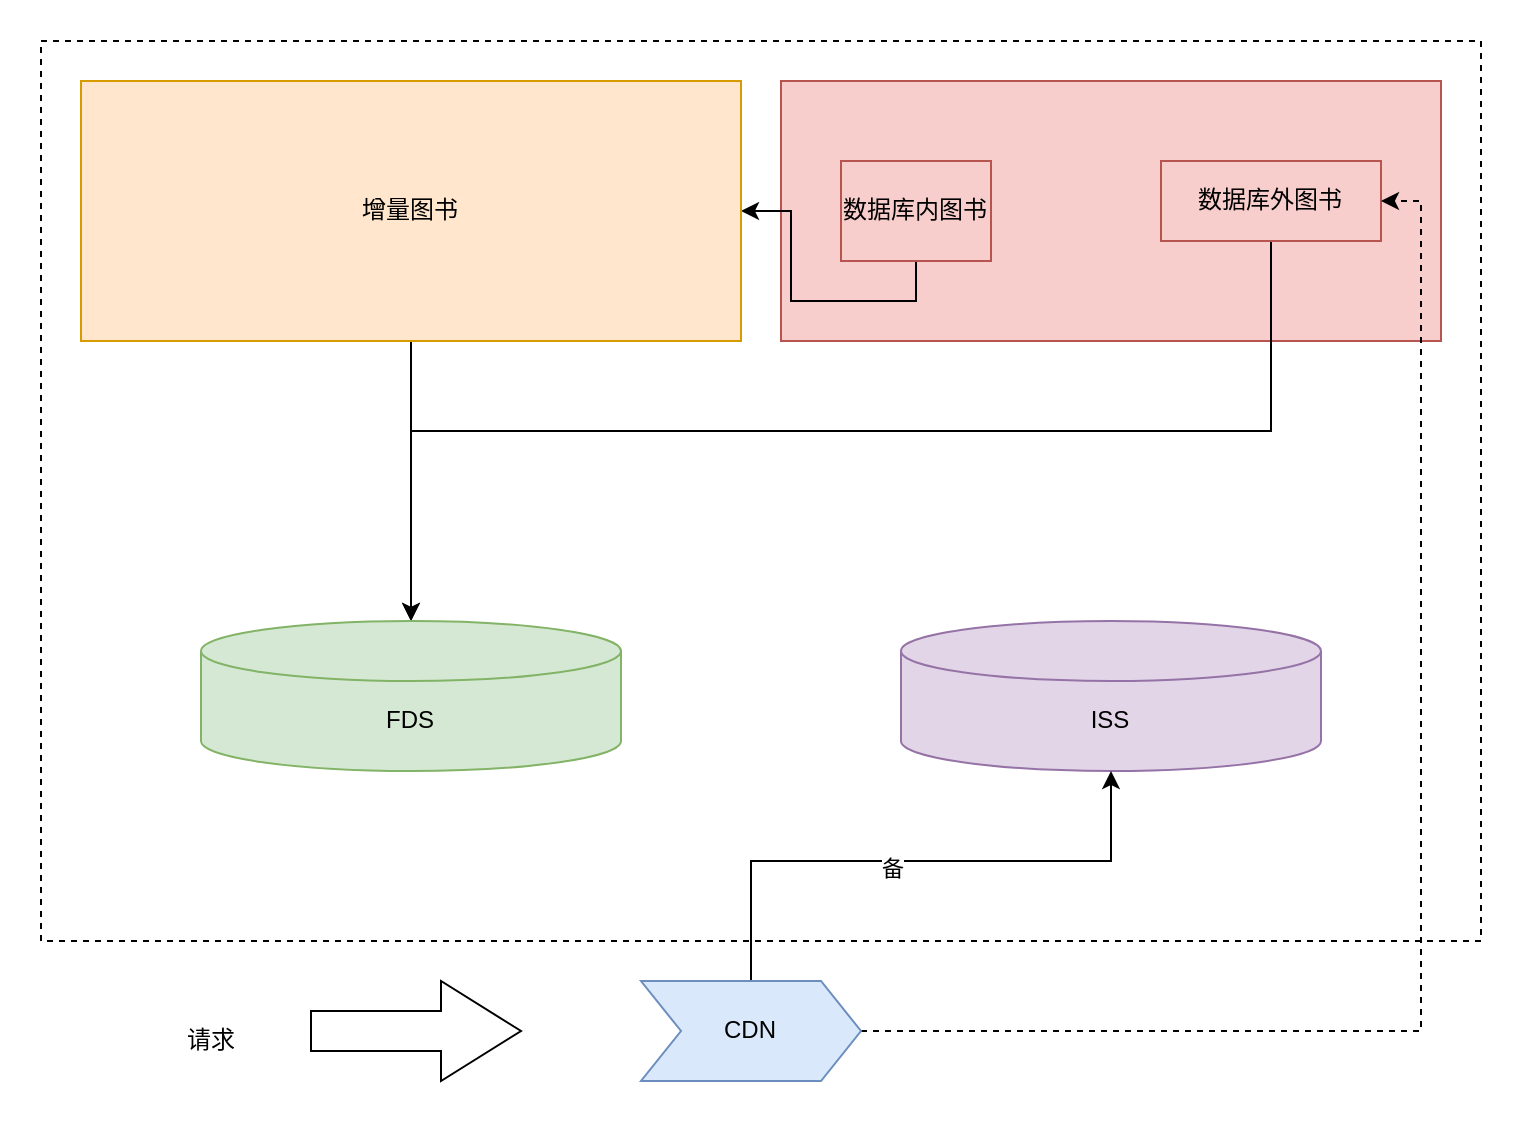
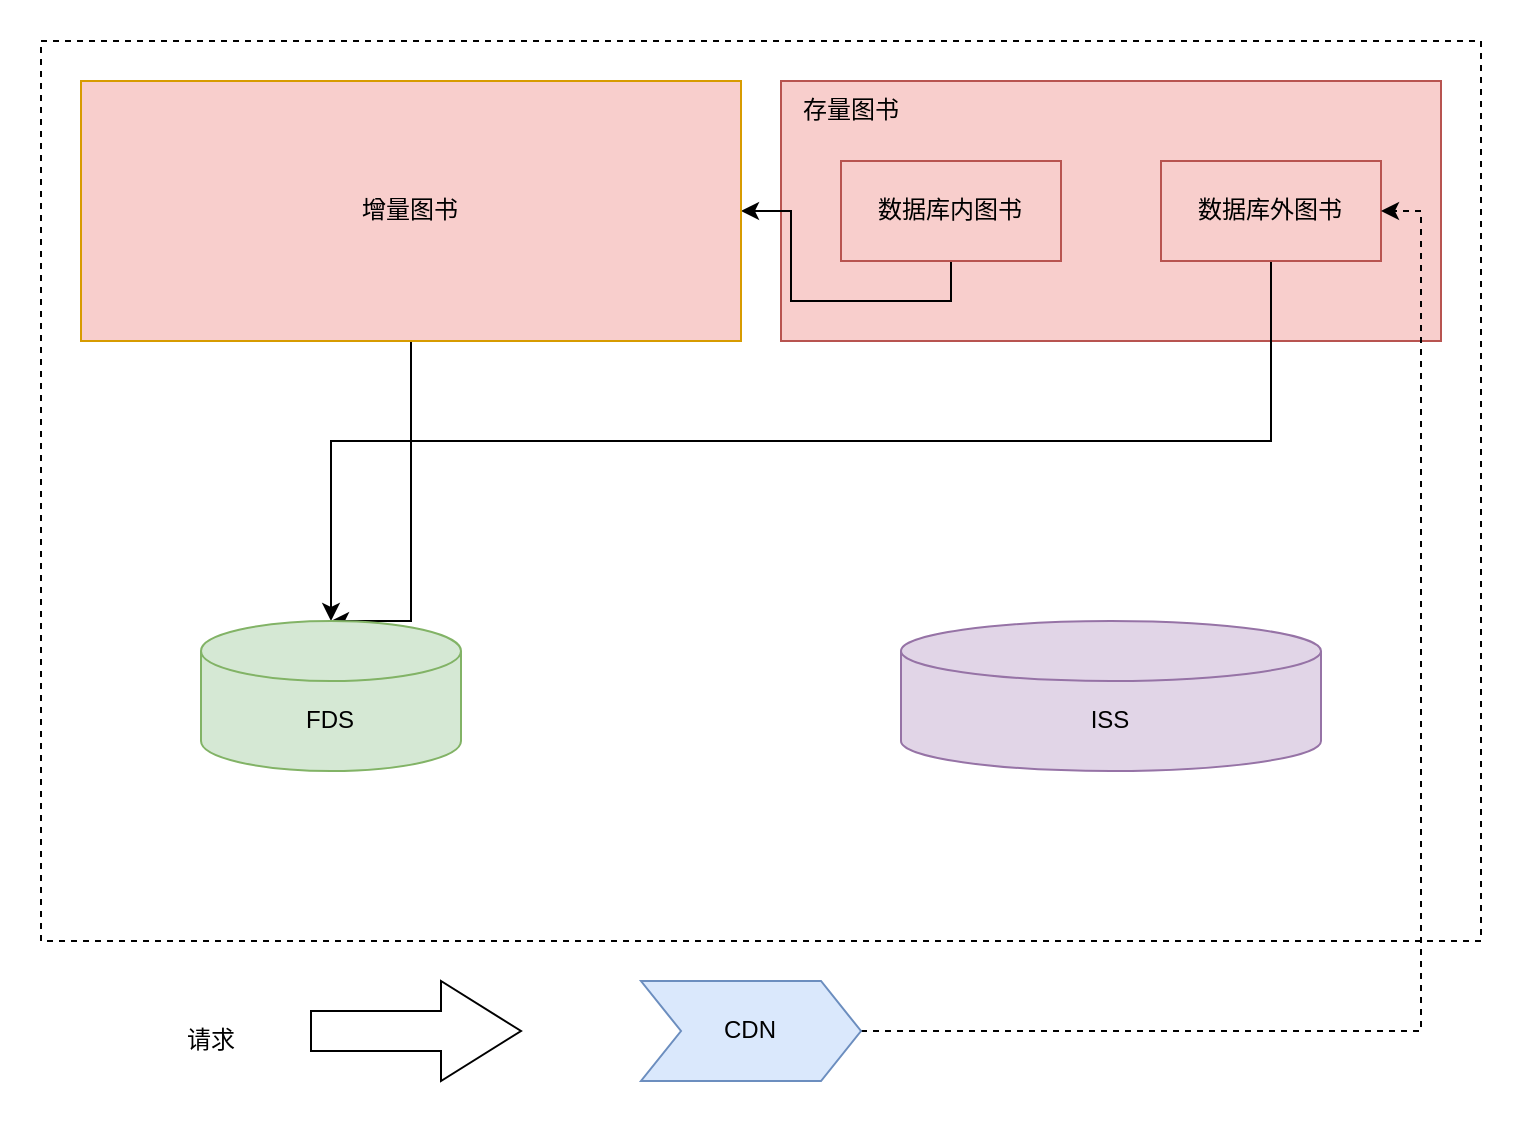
+ <mxCell id="16" value="存量图书" style="text;html=1;align=center;verticalAlign=middle;resizable=0;points=[];autosize=1;strokeColor=none;fillColor=none;" vertex="1" parent="1"><mxGeometry x="390" y="40" width="70" height="30" as="geometry" /></mxCell>
- <mxCell id="8" value="数据库外图书" style="rounded=0;whiteSpace=wrap;html=1;fillColor=#f8cecc;strokeColor=#b85450;" vertex="1" parent="1"><mxGeometry x="580" y="80" width="110" height="40" as="geometry" /></mxCell>
+ <mxCell id="8" value="数据库外图书" style="rounded=0;whiteSpace=wrap;html=1;fillColor=#f8cecc;strokeColor=#b85450;" vertex="1" parent="1"><mxGeometry x="580" y="80" width="110" height="50" as="geometry" /></mxCell>
- <mxCell id="17" value="增量图书" style="rounded=0;whiteSpace=wrap;html=1;fillColor=#ffe6cc;strokeColor=#d79b00;" vertex="1" parent="1"><mxGeometry x="40" y="40" width="330" height="130" as="geometry" /></mxCell>
+ <mxCell id="17" value="增量图书" style="rounded=0;whiteSpace=wrap;html=1;fillColor=#f8cecc;strokeColor=#d79b00;" vertex="1" parent="1"><mxGeometry x="40" y="40" width="330" height="130" as="geometry" /></mxCell>
- <mxCell id="6" value="数据库内图书" style="rounded=0;whiteSpace=wrap;html=1;fillColor=#f8cecc;strokeColor=#b85450;" vertex="1" parent="1"><mxGeometry x="420" y="80" width="75" height="50" as="geometry" /></mxCell>
+ <mxCell id="6" value="数据库内图书" style="rounded=0;whiteSpace=wrap;html=1;fillColor=#f8cecc;strokeColor=#b85450;" vertex="1" parent="1"><mxGeometry x="420" y="80" width="110" height="50" as="geometry" /></mxCell>
- <mxCell id="9" value="FDS" style="shape=cylinder3;whiteSpace=wrap;html=1;boundedLbl=1;backgroundOutline=1;size=15;fillColor=#d5e8d4;strokeColor=#82b366;" vertex="1" parent="1"><mxGeometry x="100" y="310" width="210" height="75" as="geometry" /></mxCell>
+ <mxCell id="9" value="FDS" style="shape=cylinder3;whiteSpace=wrap;html=1;boundedLbl=1;backgroundOutline=1;size=15;fillColor=#d5e8d4;strokeColor=#82b366;" vertex="1" parent="1"><mxGeometry x="100" y="310" width="130" height="75" as="geometry" /></mxCell>
- <mxCell id="12" style="edgeStyle=orthogonalEdgeStyle;rounded=0;orthogonalLoop=1;jettySize=auto;html=1;exitX=0.5;exitY=0;exitDx=0;exitDy=0;entryX=0.5;entryY=1;entryDx=0;entryDy=0;entryPerimeter=0;" edge="1" parent="1" source="14" target="10"><mxGeometry relative="1" as="geometry"><Array as="points"><mxPoint x="375" y="430" /><mxPoint x="555" y="430" /></Array></mxGeometry></mxCell>
- <mxCell id="13" value="备" style="edgeLabel;html=1;align=center;verticalAlign=middle;resizable=0;points=[];" vertex="1" connectable="0" parent="12"><mxGeometry x="-0.085" y="-3" relative="1" as="geometry"><mxPoint as="offset" /></mxGeometry></mxCell>
